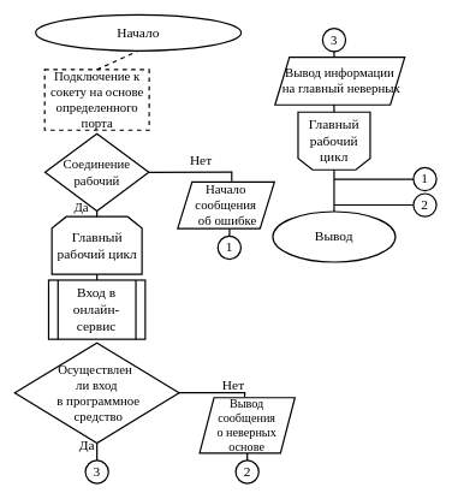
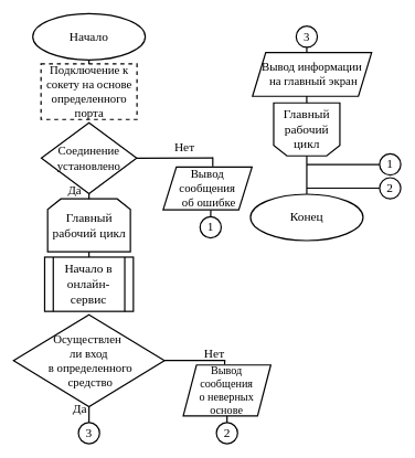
- <mxCell id="2" value="&lt;font color=&quot;#000000&quot; style=&quot;font-size: 19px;&quot;&gt;Начало&lt;/font&gt;" style="ellipse;whiteSpace=wrap;html=1;fillColor=none;strokeColor=#000000;strokeWidth=2;fontFamily=Times New Roman;fontSize=19;" parent="1" vertex="1"><mxGeometry x="49" y="20" width="285" height="50" as="geometry" /></mxCell>
+ <mxCell id="2" value="&lt;font color=&quot;#000000&quot; style=&quot;font-size: 19px;&quot;&gt;Начало&lt;/font&gt;" style="ellipse;whiteSpace=wrap;html=1;fillColor=none;strokeColor=#000000;strokeWidth=2;fontFamily=Times New Roman;fontSize=19;" parent="1" vertex="1"><mxGeometry x="49" y="20" width="170" height="70" as="geometry" /></mxCell>
- <mxCell id="29" value="Вывод информации&lt;br style=&quot;font-size: 18px;&quot;&gt;&amp;nbsp;на главный неверных" style="shape=parallelogram;perimeter=parallelogramPerimeter;whiteSpace=wrap;html=1;fixedSize=1;strokeColor=#000000;strokeWidth=2;fontFamily=Times New Roman;fontSize=18;fontColor=#000000;fillColor=none;" parent="1" vertex="1"><mxGeometry x="381" y="79" width="180" height="66" as="geometry" /></mxCell>
+ <mxCell id="29" value="Вывод информации&lt;br style=&quot;font-size: 18px;&quot;&gt;&amp;nbsp;на главный экран" style="shape=parallelogram;perimeter=parallelogramPerimeter;whiteSpace=wrap;html=1;fixedSize=1;strokeColor=#000000;strokeWidth=2;fontFamily=Times New Roman;fontSize=18;fontColor=#000000;fillColor=none;" parent="1" vertex="1"><mxGeometry x="381" y="79" width="180" height="66" as="geometry" /></mxCell>
- <mxCell id="4" value="Соединение рабочий" style="rhombus;whiteSpace=wrap;html=1;strokeColor=#000000;strokeWidth=2;fontFamily=Times New Roman;fontSize=18;fontColor=#000000;fillColor=none;" parent="1" vertex="1"><mxGeometry x="62" y="185" width="144" height="107" as="geometry" /></mxCell>
+ <mxCell id="4" value="Соединение установлено" style="rhombus;whiteSpace=wrap;html=1;strokeColor=#000000;strokeWidth=2;fontFamily=Times New Roman;fontSize=18;fontColor=#000000;fillColor=none;" parent="1" vertex="1"><mxGeometry x="62" y="185" width="144" height="107" as="geometry" /></mxCell>
- <mxCell id="13" value="Начало сообщения&lt;br style=&quot;font-size: 18px;&quot;&gt;&amp;nbsp;об ошибке" style="shape=parallelogram;perimeter=parallelogramPerimeter;whiteSpace=wrap;html=1;fixedSize=1;strokeColor=#000000;strokeWidth=2;fontFamily=Times New Roman;fontSize=18;fontColor=#000000;fillColor=none;" parent="1" vertex="1"><mxGeometry x="246" y="252" width="134.25" height="64.5" as="geometry" /></mxCell>
+ <mxCell id="13" value="Вывод сообщения&lt;br style=&quot;font-size: 18px;&quot;&gt;&amp;nbsp;об ошибке" style="shape=parallelogram;perimeter=parallelogramPerimeter;whiteSpace=wrap;html=1;fixedSize=1;strokeColor=#000000;strokeWidth=2;fontFamily=Times New Roman;fontSize=18;fontColor=#000000;fillColor=none;" parent="1" vertex="1"><mxGeometry x="246" y="252" width="134.25" height="64.5" as="geometry" /></mxCell>
- <mxCell id="32" value="&lt;font color=&quot;#000000&quot; style=&quot;font-size: 19px;&quot;&gt;Вывод&lt;/font&gt;" style="ellipse;whiteSpace=wrap;html=1;fillColor=none;strokeColor=#000000;strokeWidth=2;fontFamily=Times New Roman;fontSize=19;" parent="1" vertex="1"><mxGeometry x="378" y="293" width="170" height="70" as="geometry" /></mxCell>
+ <mxCell id="32" value="&lt;font color=&quot;#000000&quot; style=&quot;font-size: 19px;&quot;&gt;Конец&lt;/font&gt;" style="ellipse;whiteSpace=wrap;html=1;fillColor=none;strokeColor=#000000;strokeWidth=2;fontFamily=Times New Roman;fontSize=19;" parent="1" vertex="1"><mxGeometry x="378" y="293" width="170" height="70" as="geometry" /></mxCell>
- <mxCell id="6" value="Вход в онлайн-сервис" style="shape=process;whiteSpace=wrap;html=1;backgroundOutline=1;strokeColor=#000000;strokeWidth=2;fontFamily=Times New Roman;fontSize=19;fontColor=#000000;fillColor=none;" parent="1" vertex="1"><mxGeometry x="67" y="388" width="134" height="82" as="geometry" /></mxCell>
+ <mxCell id="6" value="Начало в онлайн-сервис" style="shape=process;whiteSpace=wrap;html=1;backgroundOutline=1;strokeColor=#000000;strokeWidth=2;fontFamily=Times New Roman;fontSize=19;fontColor=#000000;fillColor=none;" parent="1" vertex="1"><mxGeometry x="67" y="388" width="134" height="82" as="geometry" /></mxCell>
- <mxCell id="7" value="Осуществлен&amp;nbsp;&lt;br&gt;ли вход&lt;br style=&quot;font-size: 18px;&quot;&gt;&amp;nbsp;в программное&lt;br style=&quot;font-size: 18px;&quot;&gt;&amp;nbsp;средство" style="rhombus;whiteSpace=wrap;html=1;strokeColor=#000000;strokeWidth=2;fontFamily=Times New Roman;fontSize=18;fontColor=#000000;fillColor=none;" parent="1" vertex="1"><mxGeometry x="20" y="475" width="228" height="139" as="geometry" /></mxCell>
+ <mxCell id="7" value="Осуществлен&amp;nbsp;&lt;br&gt;ли вход&lt;br style=&quot;font-size: 18px;&quot;&gt;&amp;nbsp;в определенного&lt;br style=&quot;font-size: 18px;&quot;&gt;&amp;nbsp;средство" style="rhombus;whiteSpace=wrap;html=1;strokeColor=#000000;strokeWidth=2;fontFamily=Times New Roman;fontSize=18;fontColor=#000000;fillColor=none;" parent="1" vertex="1"><mxGeometry x="20" y="475" width="228" height="139" as="geometry" /></mxCell>
